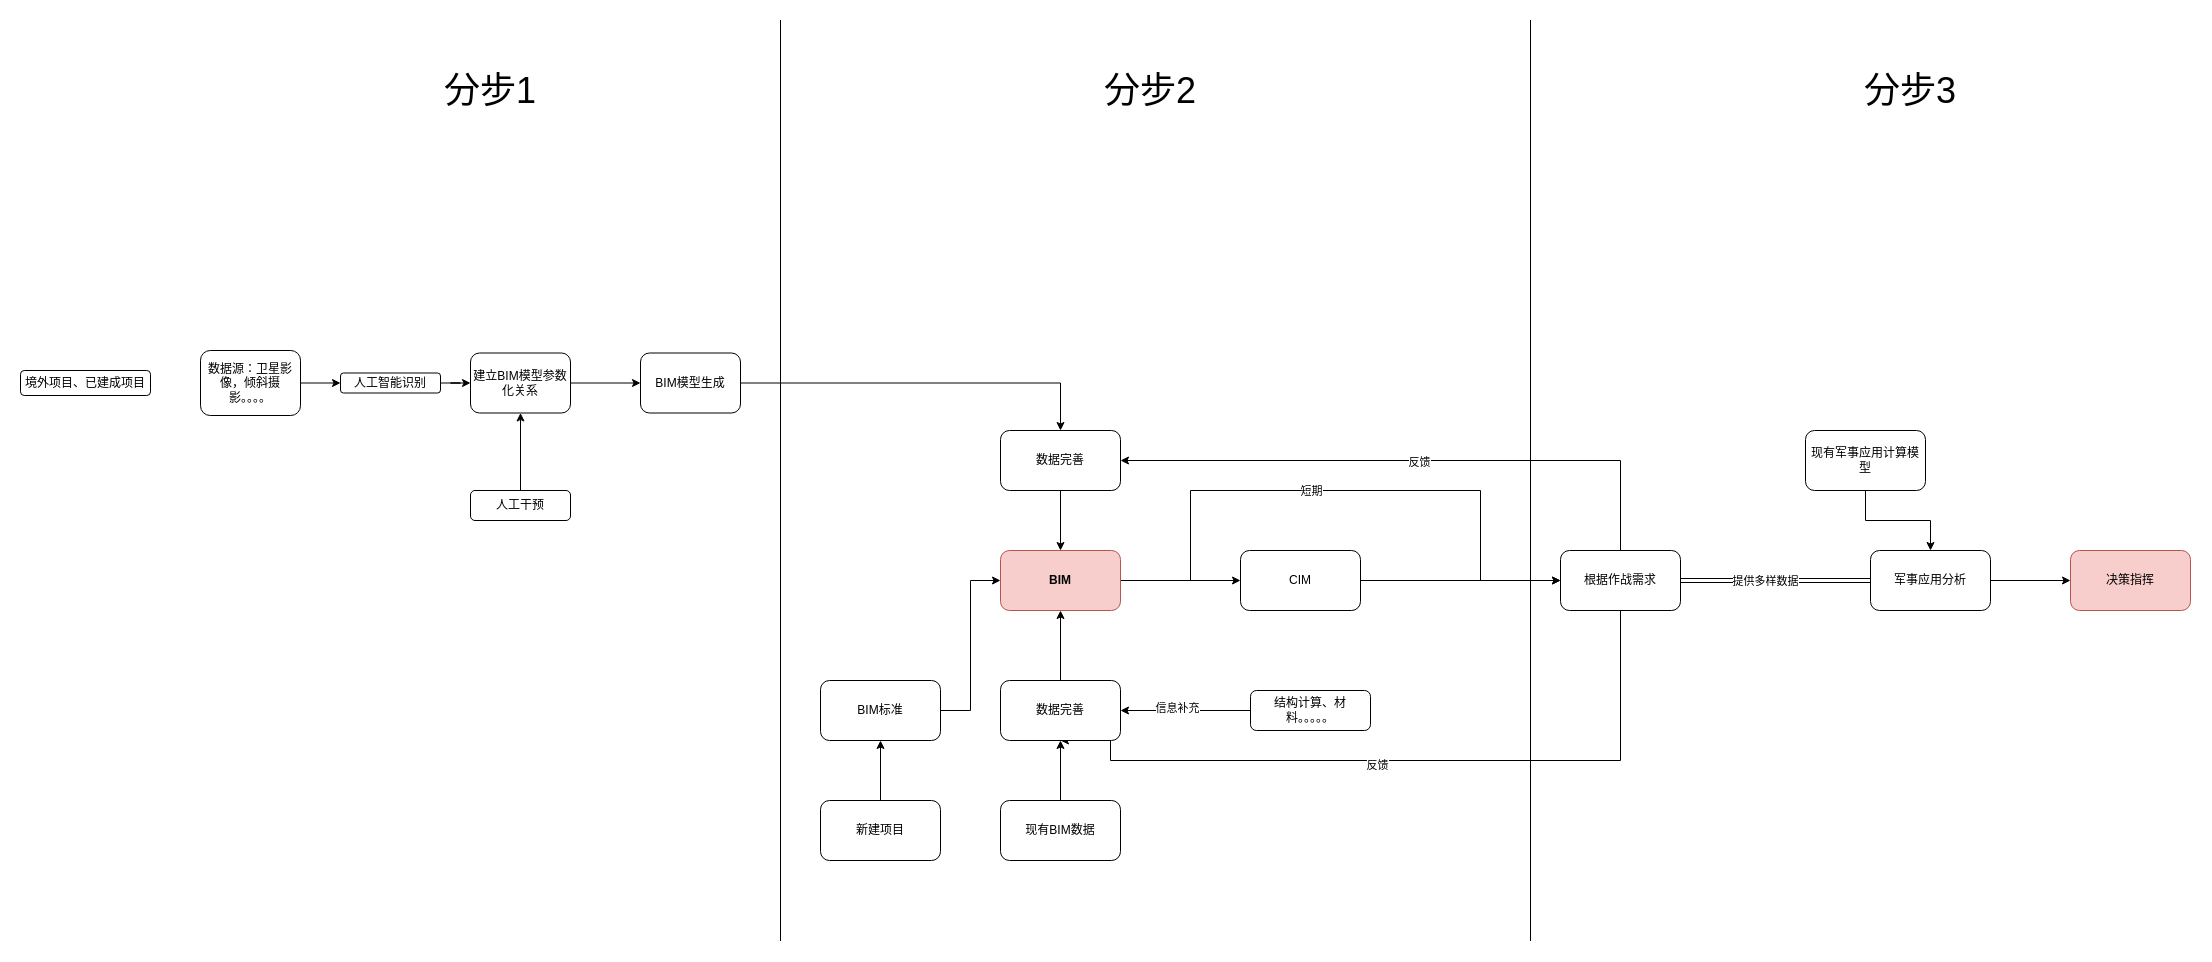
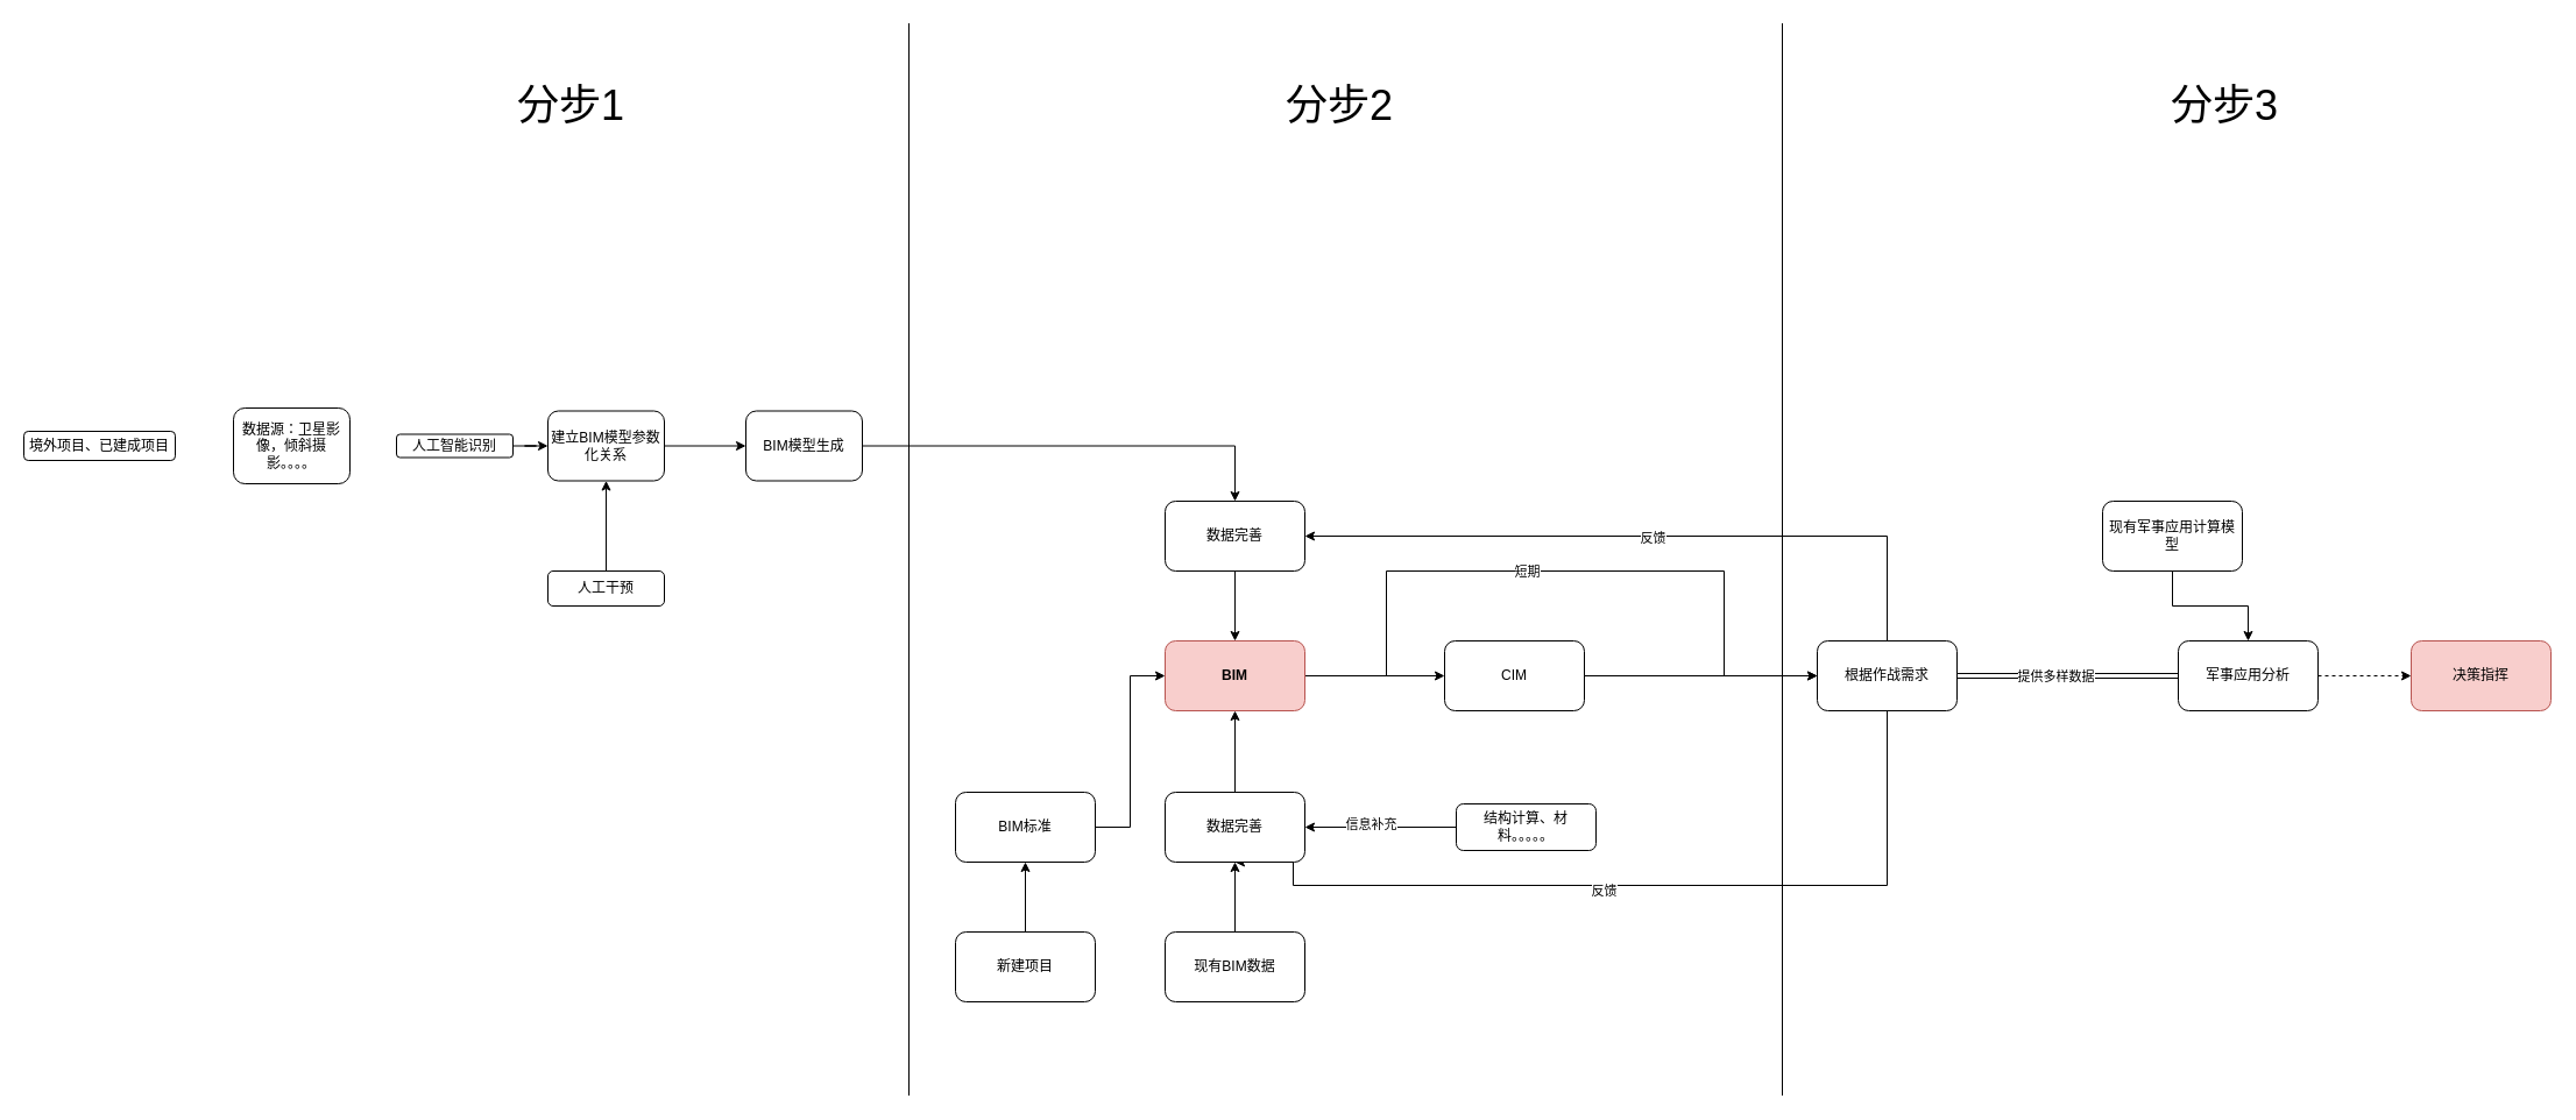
- <mxCell id="39" style="edgeStyle=orthogonalEdgeStyle;rounded=0;orthogonalLoop=1;jettySize=auto;html=1;entryX=0;entryY=0.5;entryDx=0;entryDy=0;" edge="1" parent="1" source="40" target="42"><mxGeometry relative="1" as="geometry" /></mxCell>
- <mxCell id="15" style="edgeStyle=orthogonalEdgeStyle;rounded=0;orthogonalLoop=1;jettySize=auto;html=1;" edge="1" parent="1" source="16" target="34"><mxGeometry relative="1" as="geometry" /></mxCell>
+ <mxCell id="15" style="edgeStyle=orthogonalEdgeStyle;rounded=0;orthogonalLoop=1;jettySize=auto;html=1;dashed=1;" edge="1" parent="1" source="16" target="34"><mxGeometry relative="1" as="geometry" /></mxCell>
